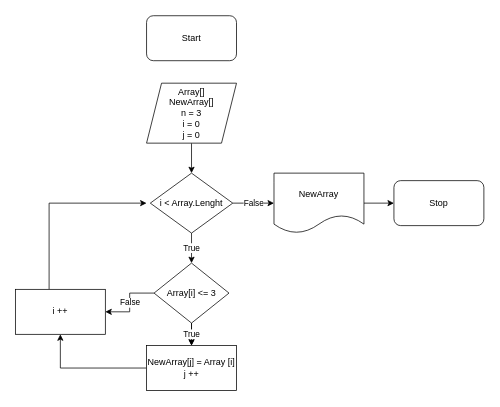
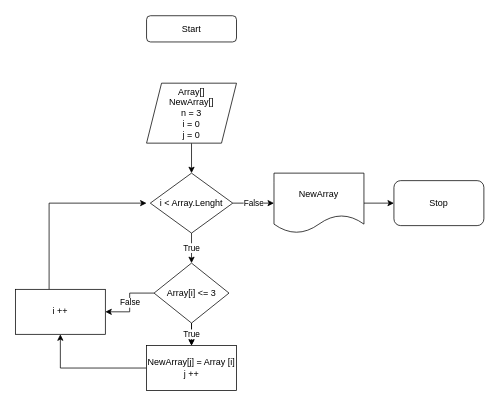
- <mxCell id="2" value="Start" style="rounded=1;whiteSpace=wrap;html=1;" vertex="1" parent="1"><mxGeometry x="195" y="20" width="120" height="60" as="geometry" /></mxCell>
+ <mxCell id="2" value="Start" style="rounded=1;whiteSpace=wrap;html=1;" vertex="1" parent="1"><mxGeometry x="195" y="20" width="120" height="35" as="geometry" /></mxCell>
